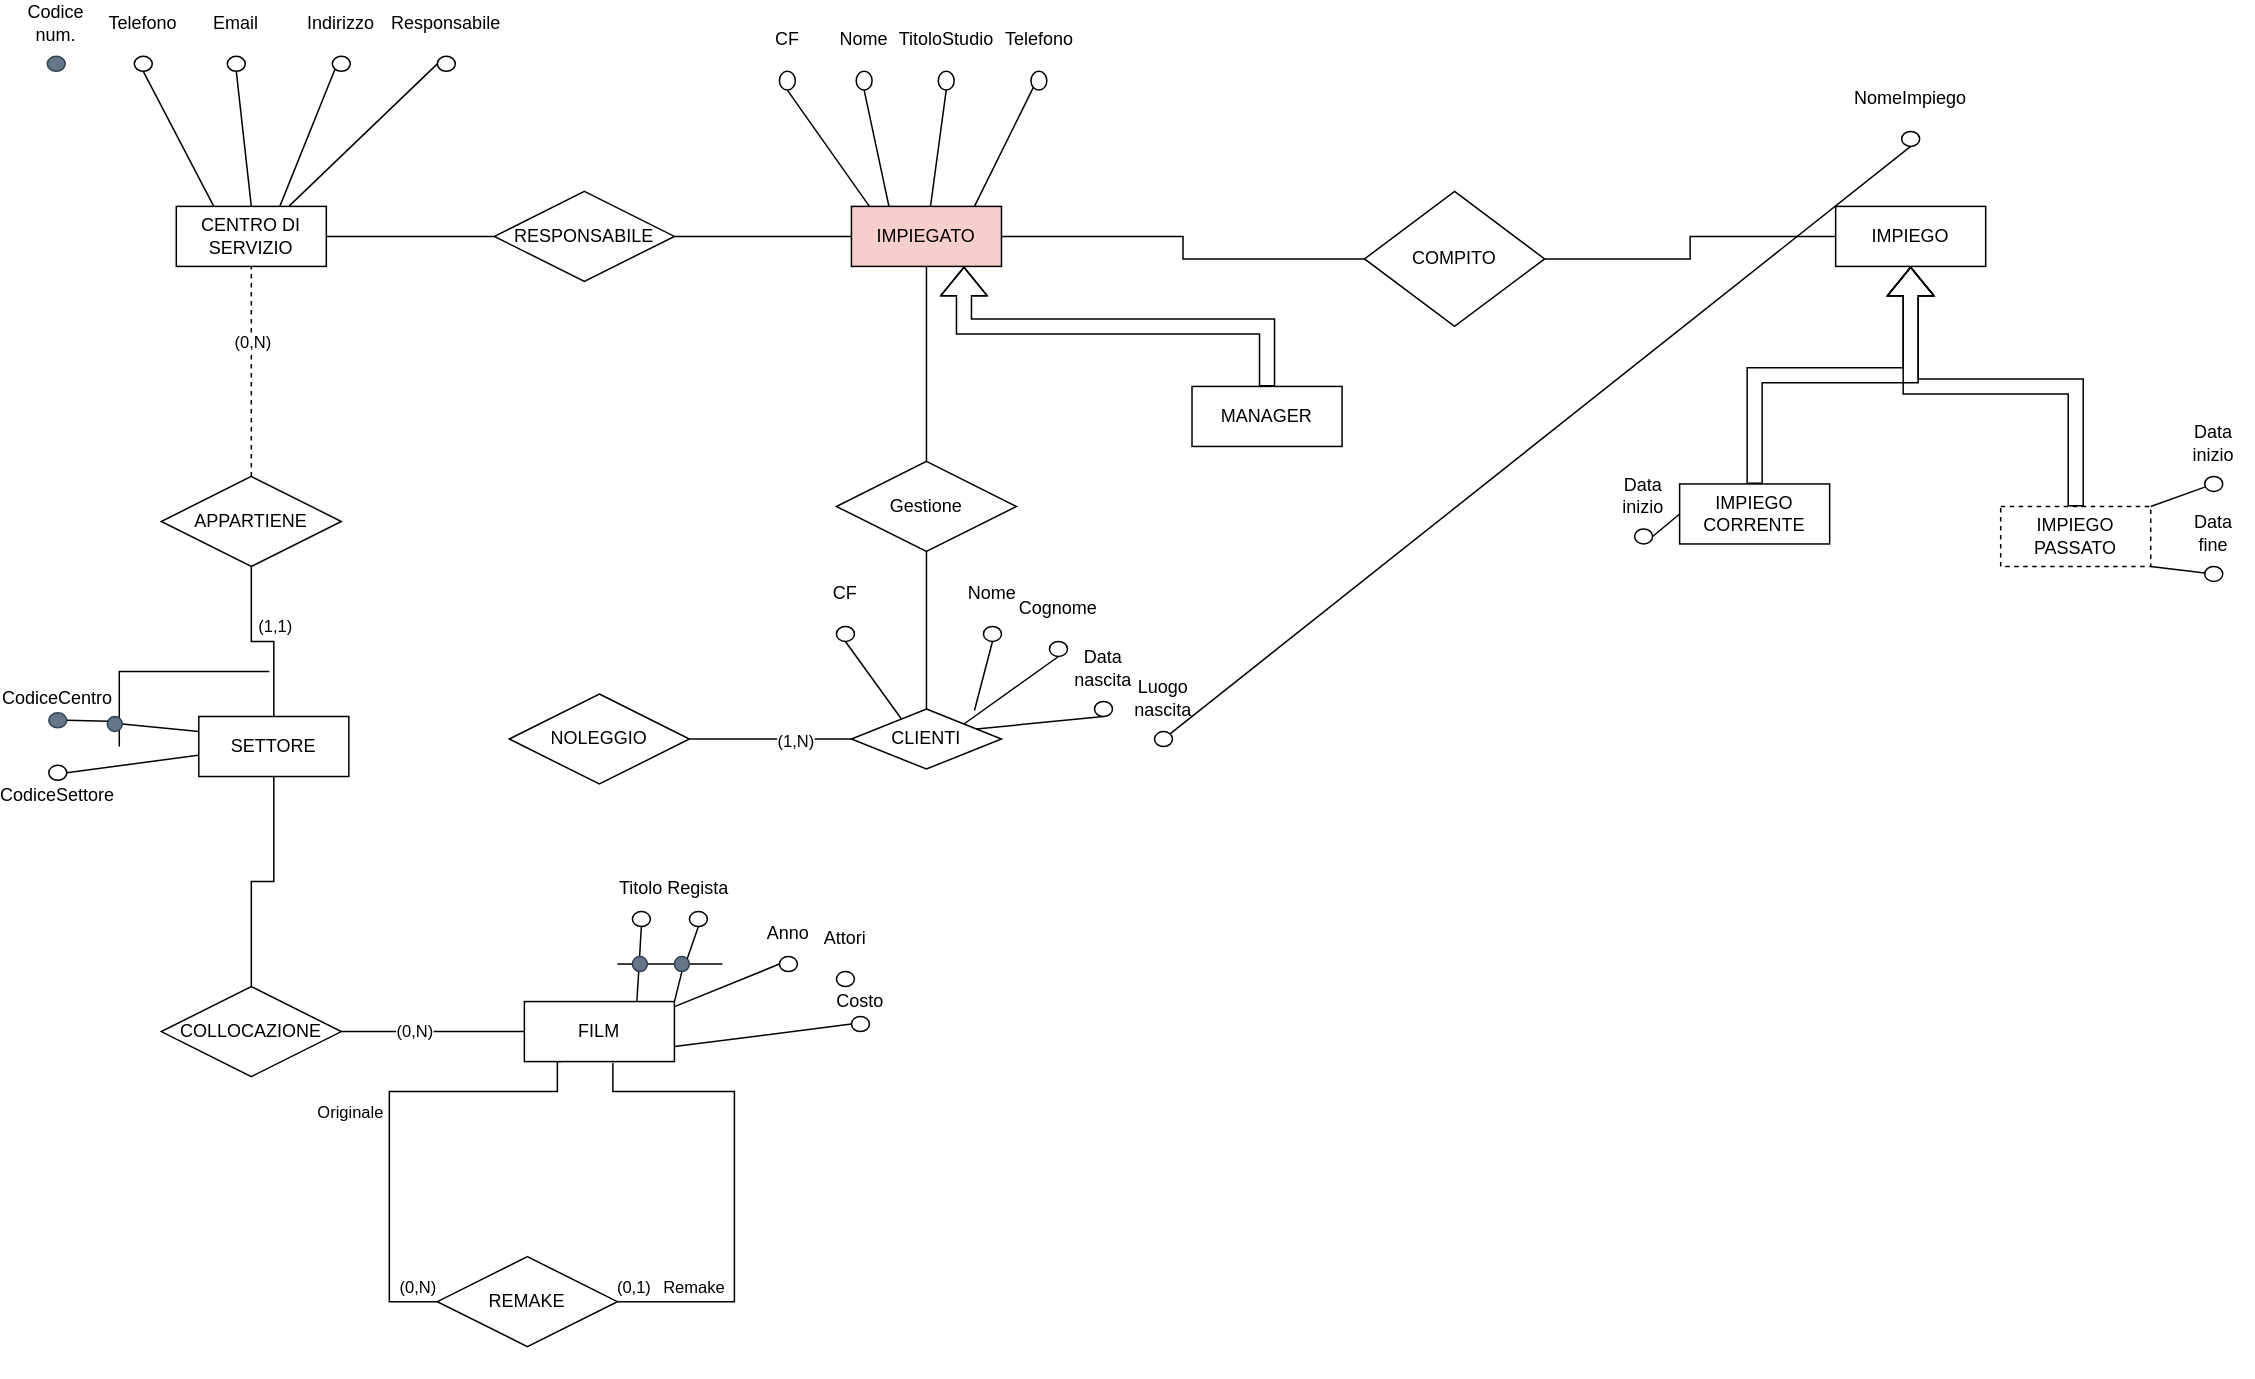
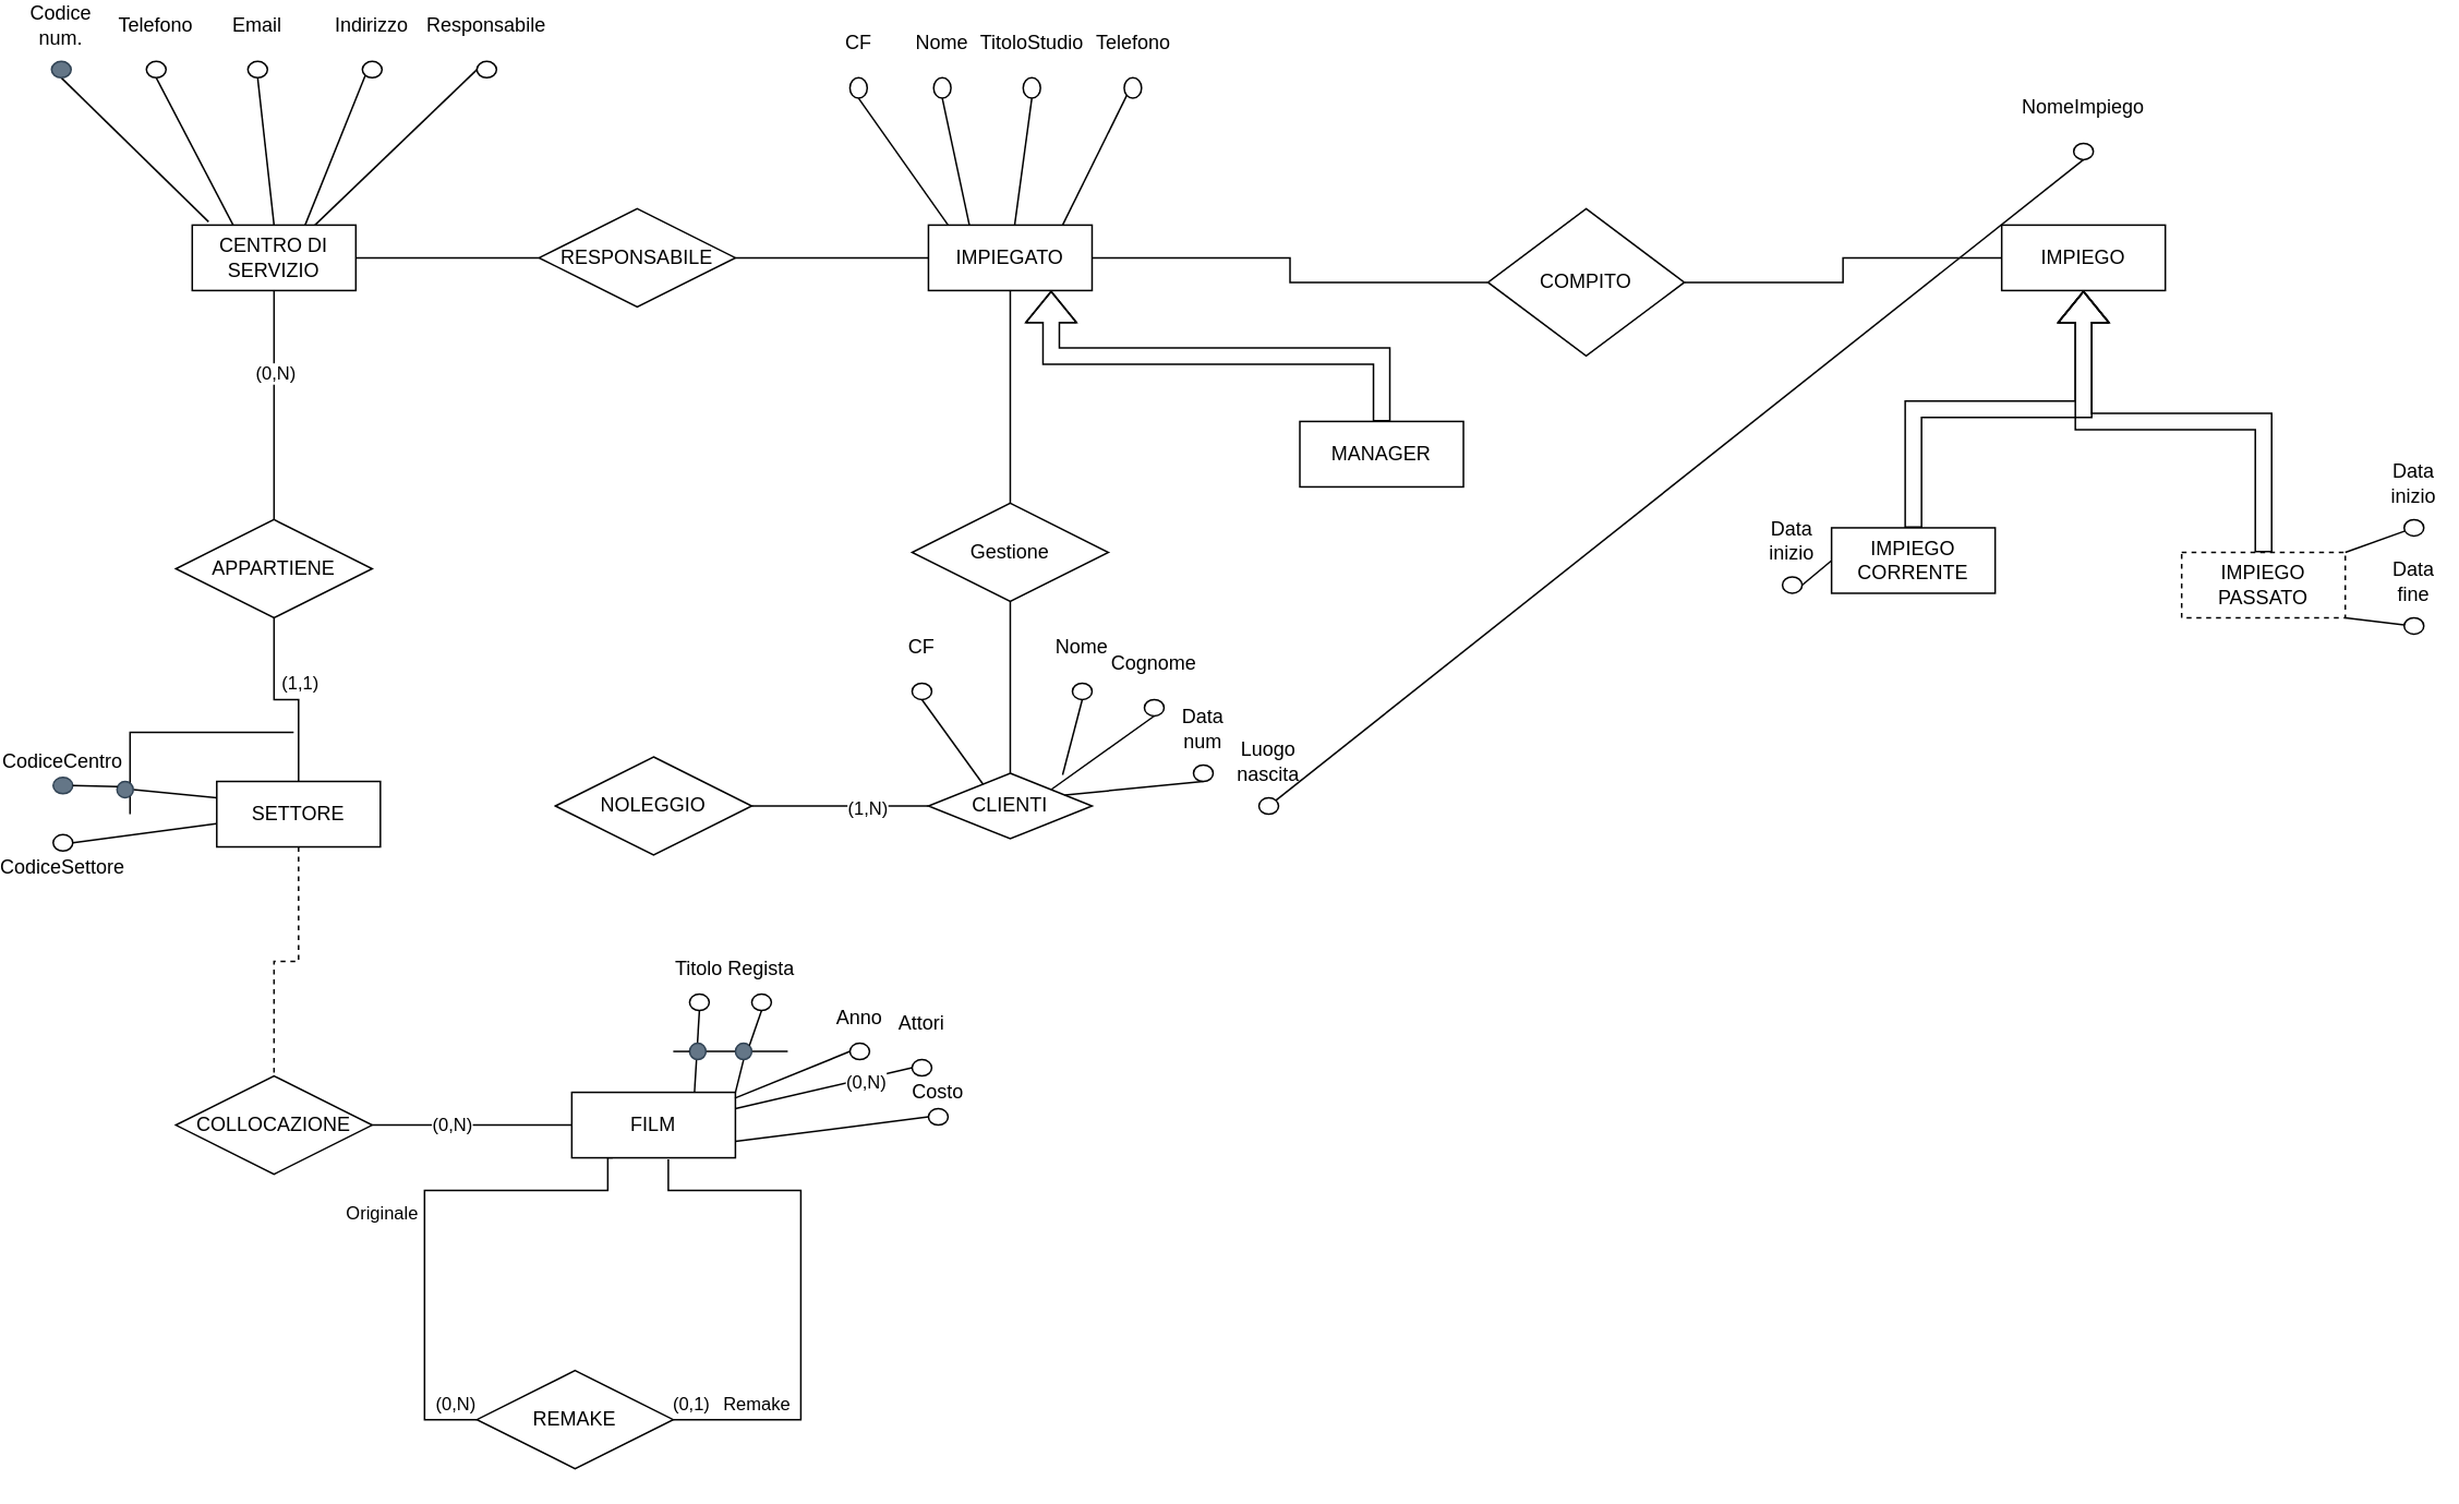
+ <mxCell id="37" style="edgeStyle=none;rounded=0;sketch=0;orthogonalLoop=1;jettySize=auto;html=1;exitX=0.5;exitY=1;exitDx=0;exitDy=0;entryX=0.1;entryY=-0.05;entryDx=0;entryDy=0;entryPerimeter=0;shadow=0;endArrow=none;endFill=0;sourcePerimeterSpacing=0;strokeWidth=1;" edge="1" parent="1" source="38" target="11"><mxGeometry relative="1" as="geometry" /></mxCell>
- <mxCell id="3" value="IMPIEGATO" style="whiteSpace=wrap;html=1;align=center;fillColor=#f8cecc;" vertex="1" parent="1"><mxGeometry x="556" y="120" width="100" height="40" as="geometry" /></mxCell>
+ <mxCell id="3" value="IMPIEGATO" style="whiteSpace=wrap;html=1;align=center;" vertex="1" parent="1"><mxGeometry x="556" y="120" width="100" height="40" as="geometry" /></mxCell>
- <mxCell id="24" style="edgeStyle=orthogonalEdgeStyle;rounded=0;sketch=0;orthogonalLoop=1;jettySize=auto;html=1;entryX=0.5;entryY=1;entryDx=0;entryDy=0;shadow=0;endArrow=none;endFill=0;sourcePerimeterSpacing=0;strokeWidth=1;dashed=1;" edge="1" parent="1" source="26" target="11"><mxGeometry relative="1" as="geometry" /></mxCell>
+ <mxCell id="24" style="edgeStyle=orthogonalEdgeStyle;rounded=0;sketch=0;orthogonalLoop=1;jettySize=auto;html=1;entryX=0.5;entryY=1;entryDx=0;entryDy=0;shadow=0;endArrow=none;endFill=0;sourcePerimeterSpacing=0;strokeWidth=1;" edge="1" parent="1" source="26" target="11"><mxGeometry relative="1" as="geometry" /></mxCell>
- <mxCell id="64" value="Data nascita" style="ellipse;whiteSpace=wrap;html=1;align=center;gradientColor=#ffffff;spacingTop=0;spacingBottom=55;" vertex="1" parent="1"><mxGeometry x="718" y="450" width="12" height="10" as="geometry" /></mxCell>
+ <mxCell id="64" value="Data num" style="ellipse;whiteSpace=wrap;html=1;align=center;gradientColor=#ffffff;spacingTop=0;spacingBottom=55;" vertex="1" parent="1"><mxGeometry x="718" y="450" width="12" height="10" as="geometry" /></mxCell>
- <mxCell id="6" style="edgeStyle=orthogonalEdgeStyle;rounded=0;sketch=0;orthogonalLoop=1;jettySize=auto;html=1;shadow=0;endArrow=none;endFill=0;sourcePerimeterSpacing=0;strokeWidth=1;" edge="1" parent="1" source="7" target="22"><mxGeometry relative="1" as="geometry" /></mxCell>
+ <mxCell id="6" style="edgeStyle=orthogonalEdgeStyle;rounded=0;sketch=0;orthogonalLoop=1;jettySize=auto;html=1;shadow=0;endArrow=none;endFill=0;sourcePerimeterSpacing=0;strokeWidth=1;dashed=1;" edge="1" parent="1" source="7" target="22"><mxGeometry relative="1" as="geometry" /></mxCell>
+ <mxCell id="87" style="edgeStyle=none;rounded=0;sketch=0;orthogonalLoop=1;jettySize=auto;html=1;exitX=0;exitY=0.5;exitDx=0;exitDy=0;entryX=1;entryY=0.25;entryDx=0;entryDy=0;shadow=0;endArrow=none;endFill=0;sourcePerimeterSpacing=0;strokeWidth=1;" edge="1" source="89" parent="1" target="14"><mxGeometry relative="1" as="geometry"><mxPoint x="477.6" y="681.28" as="targetPoint" /></mxGeometry></mxCell>
+ <mxCell id="88" value="(0,N)" style="edgeLabel;html=1;align=center;verticalAlign=middle;resizable=0;points=[];fontColor=#000000;" vertex="1" connectable="0" parent="87"><mxGeometry x="-0.463" y="2" relative="1" as="geometry"><mxPoint as="offset" /></mxGeometry></mxCell>
